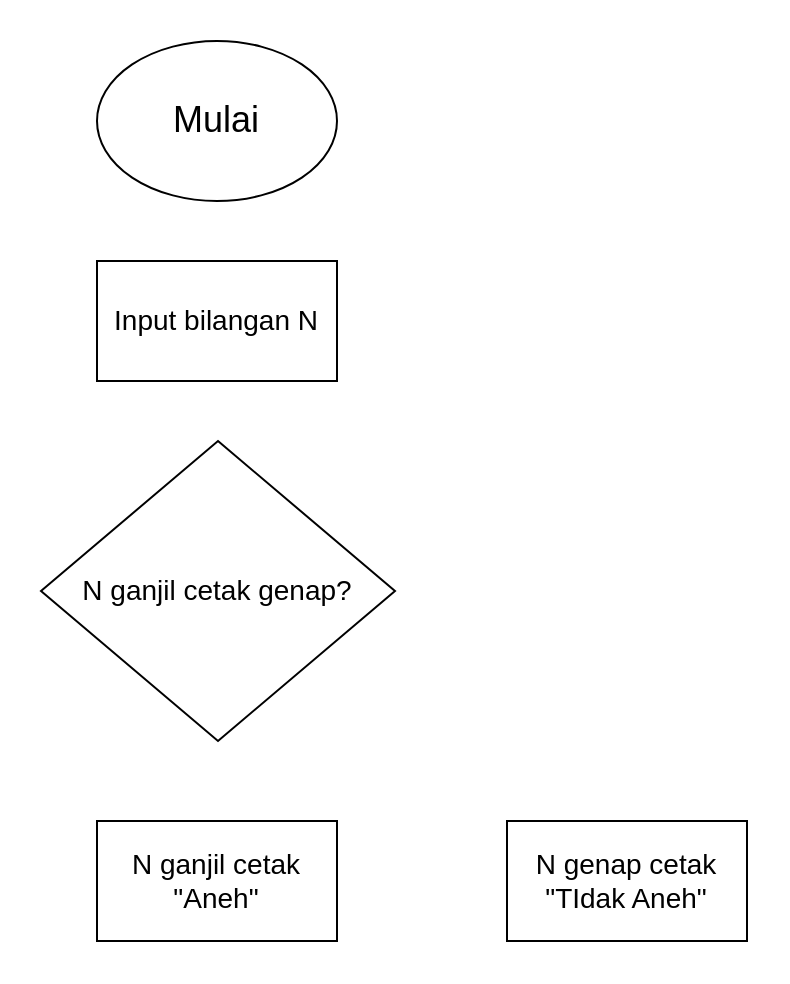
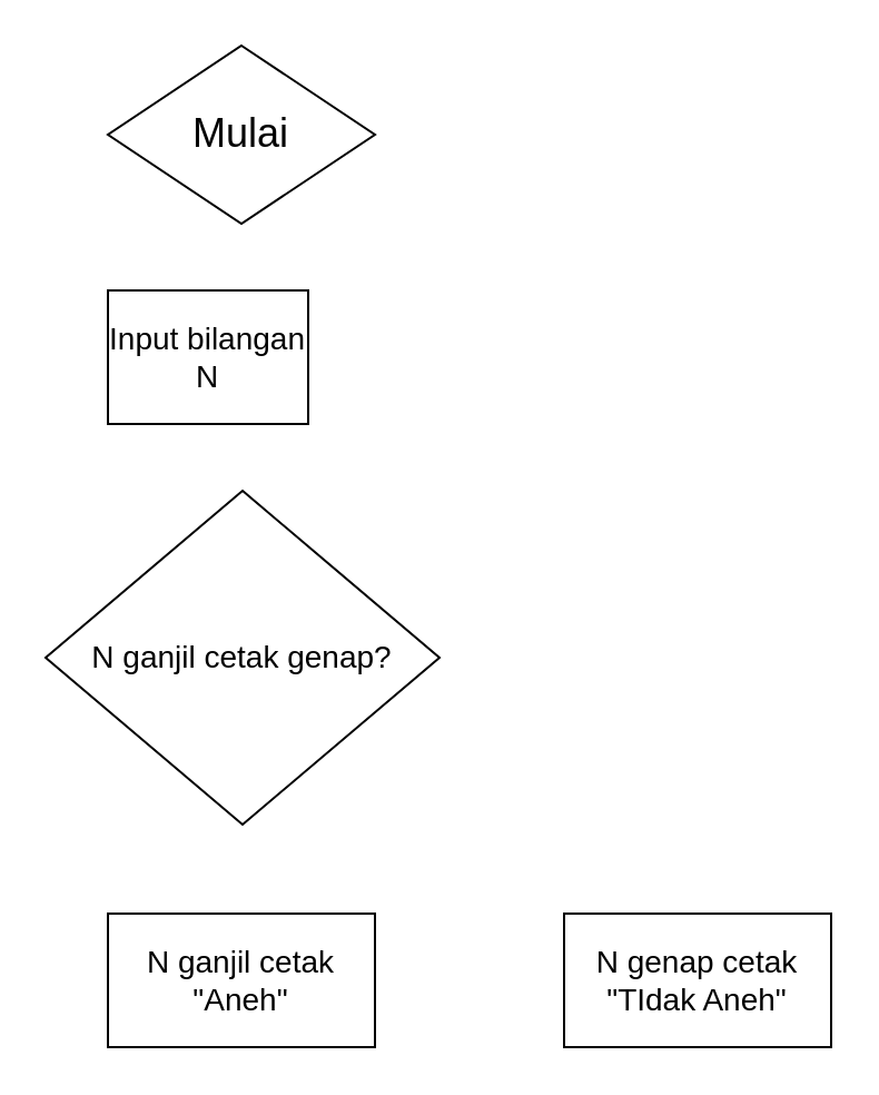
- <mxCell id="2" value="&lt;font style=&quot;font-size: 18px;&quot;&gt;Mulai&lt;/font&gt;" style="ellipse;whiteSpace=wrap;html=1;" vertex="1" parent="1"><mxGeometry x="48" y="20" width="120" height="80" as="geometry" /></mxCell>
+ <mxCell id="2" value="&lt;font style=&quot;font-size: 18px;&quot;&gt;Mulai&lt;/font&gt;" style="rhombus;whiteSpace=wrap;html=1;" vertex="1" parent="1"><mxGeometry x="48" y="20" width="120" height="80" as="geometry" /></mxCell>
- <mxCell id="3" value="&lt;font style=&quot;font-size: 14px;&quot;&gt;Input bilangan N&lt;/font&gt;" style="rounded=0;whiteSpace=wrap;html=1;" vertex="1" parent="1"><mxGeometry x="48" y="130" width="120" height="60" as="geometry" /></mxCell>
+ <mxCell id="3" value="&lt;font style=&quot;font-size: 14px;&quot;&gt;Input bilangan N&lt;/font&gt;" style="rounded=0;whiteSpace=wrap;html=1;" vertex="1" parent="1"><mxGeometry x="48" y="130" width="90" height="60" as="geometry" /></mxCell>
